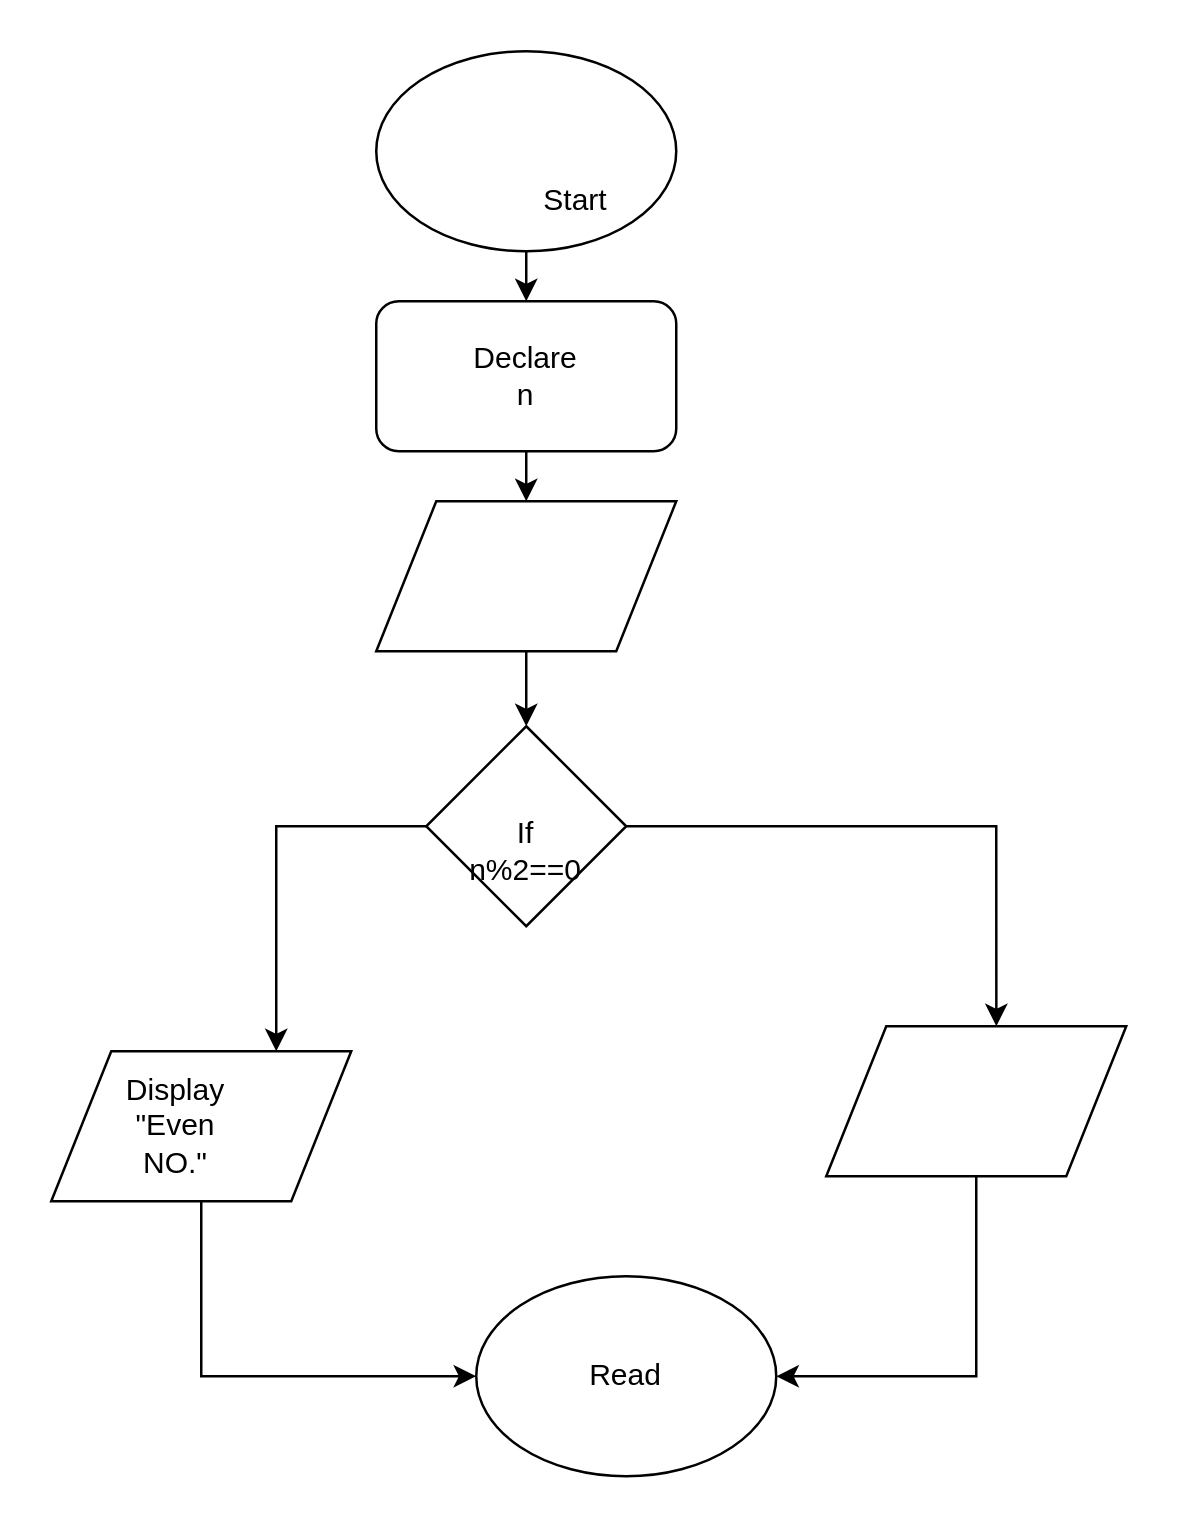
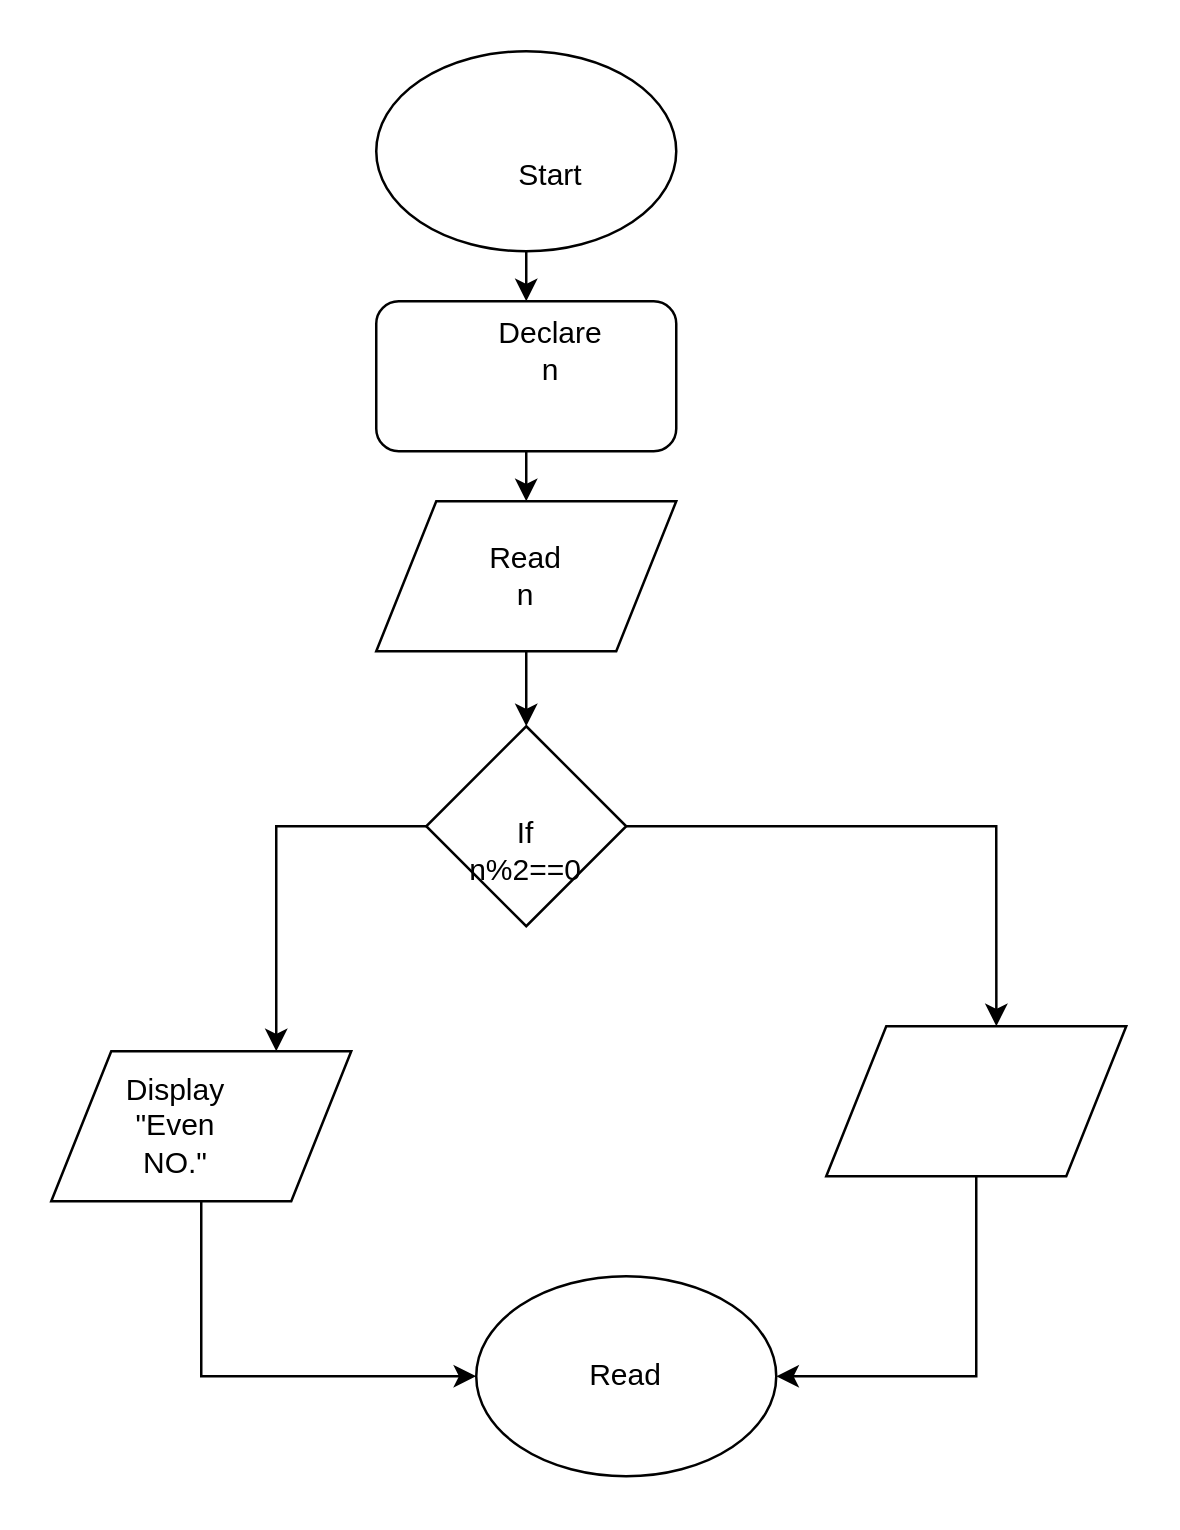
- <mxCell id="20" value="Start" style="text;html=1;strokeColor=none;fillColor=none;align=center;verticalAlign=middle;whiteSpace=wrap;rounded=0;" vertex="1" parent="1"><mxGeometry x="210" y="70" width="40" height="20" as="geometry" /></mxCell>
+ <mxCell id="20" value="Start" style="text;html=1;strokeColor=none;fillColor=none;align=center;verticalAlign=middle;whiteSpace=wrap;rounded=0;" vertex="1" parent="1"><mxGeometry x="200" y="60" width="40" height="20" as="geometry" /></mxCell>
- <mxCell id="21" value="Declare n" style="text;html=1;strokeColor=none;fillColor=none;align=center;verticalAlign=middle;whiteSpace=wrap;rounded=0;" vertex="1" parent="1"><mxGeometry x="190" y="140" width="40" height="20" as="geometry" /></mxCell>
+ <mxCell id="21" value="Declare n" style="text;html=1;strokeColor=none;fillColor=none;align=center;verticalAlign=middle;whiteSpace=wrap;rounded=0;" vertex="1" parent="1"><mxGeometry x="200" y="130" width="40" height="20" as="geometry" /></mxCell>
+ <mxCell id="16" value="Read n" style="text;html=1;strokeColor=none;fillColor=none;align=center;verticalAlign=middle;whiteSpace=wrap;rounded=0;" vertex="1" parent="1"><mxGeometry x="190" y="220" width="40" height="20" as="geometry" /></mxCell>
